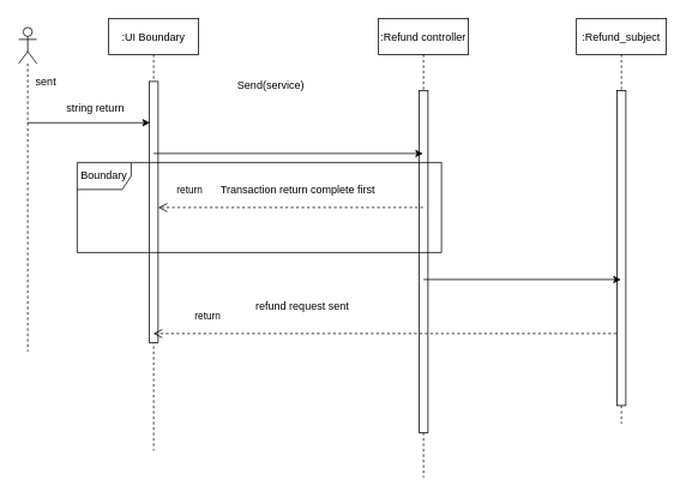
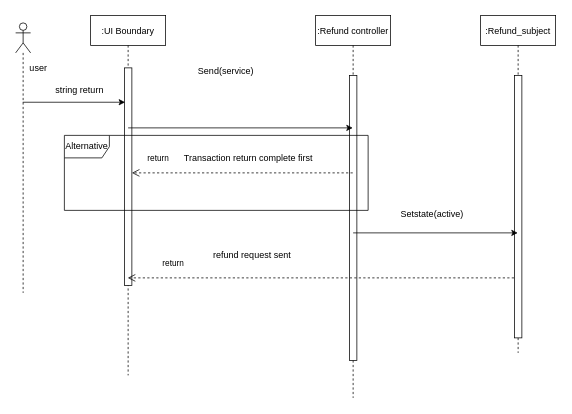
- <mxCell id="11" value="sent" style="text;html=1;align=center;verticalAlign=middle;resizable=0;points=[];autosize=1;strokeColor=none;fillColor=none;" vertex="1" parent="1"><mxGeometry x="25" y="75" width="50" height="30" as="geometry" /></mxCell>
+ <mxCell id="11" value="user" style="text;html=1;align=center;verticalAlign=middle;resizable=0;points=[];autosize=1;strokeColor=none;fillColor=none;" vertex="1" parent="1"><mxGeometry x="25" y="75" width="50" height="30" as="geometry" /></mxCell>
- <mxCell id="6" value="Boundary" style="shape=umlFrame;whiteSpace=wrap;html=1;" vertex="1" parent="4"><mxGeometry x="-335" y="160" width="405" height="100" as="geometry" /></mxCell>
+ <mxCell id="6" value="Alternative" style="shape=umlFrame;whiteSpace=wrap;html=1;" vertex="1" parent="4"><mxGeometry x="-335" y="160" width="405" height="100" as="geometry" /></mxCell>
+ <mxCell id="18" value="Setstate(active)" style="text;html=1;align=center;verticalAlign=middle;resizable=0;points=[];autosize=1;strokeColor=none;fillColor=none;" vertex="1" parent="1"><mxGeometry x="520" y="270" width="110" height="30" as="geometry" /></mxCell>
